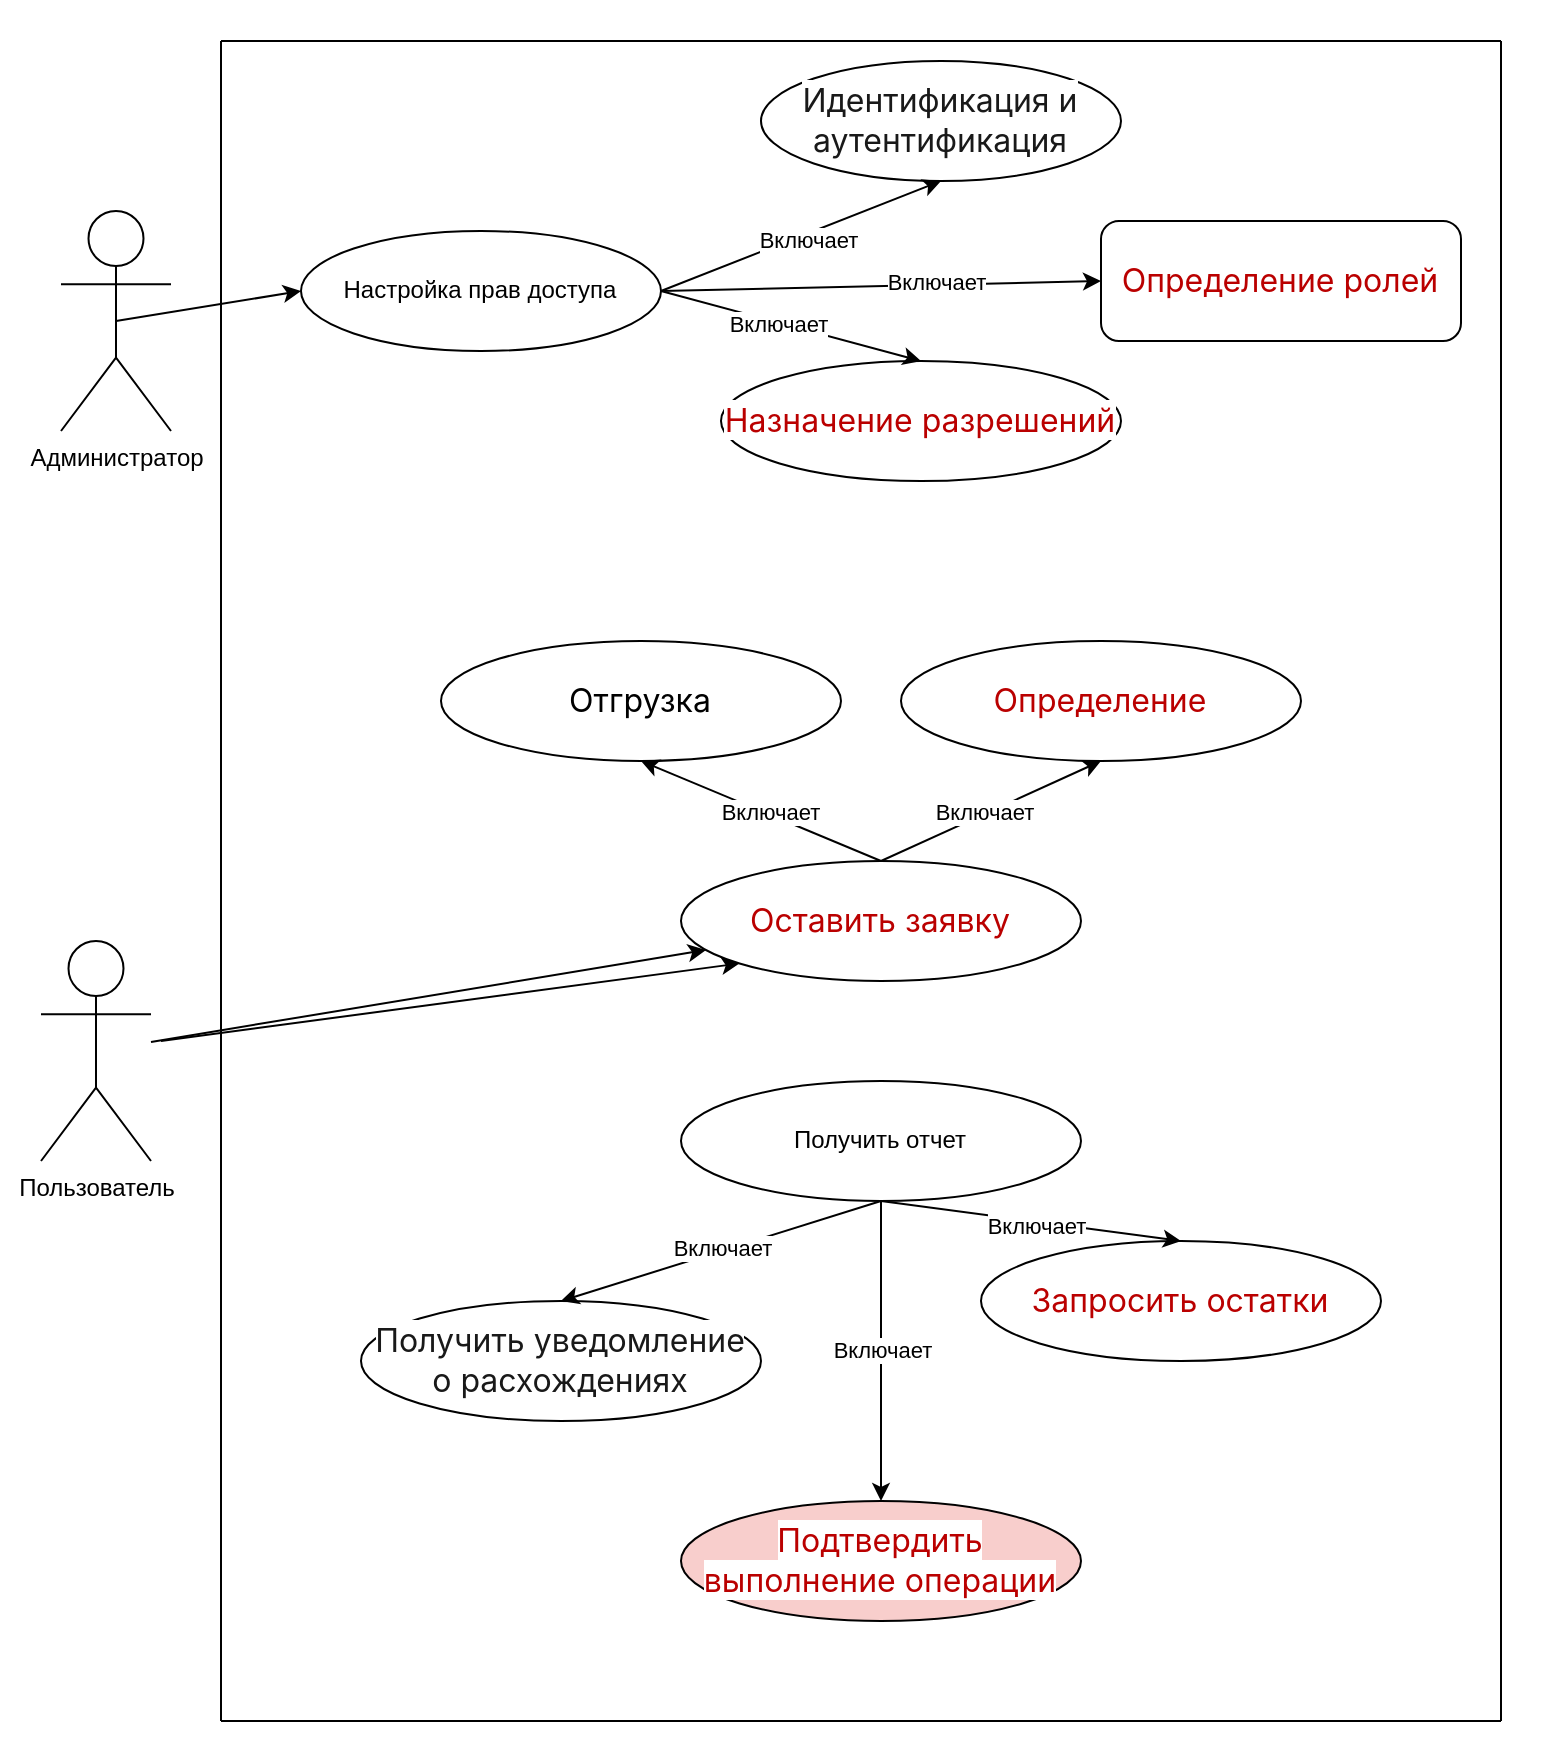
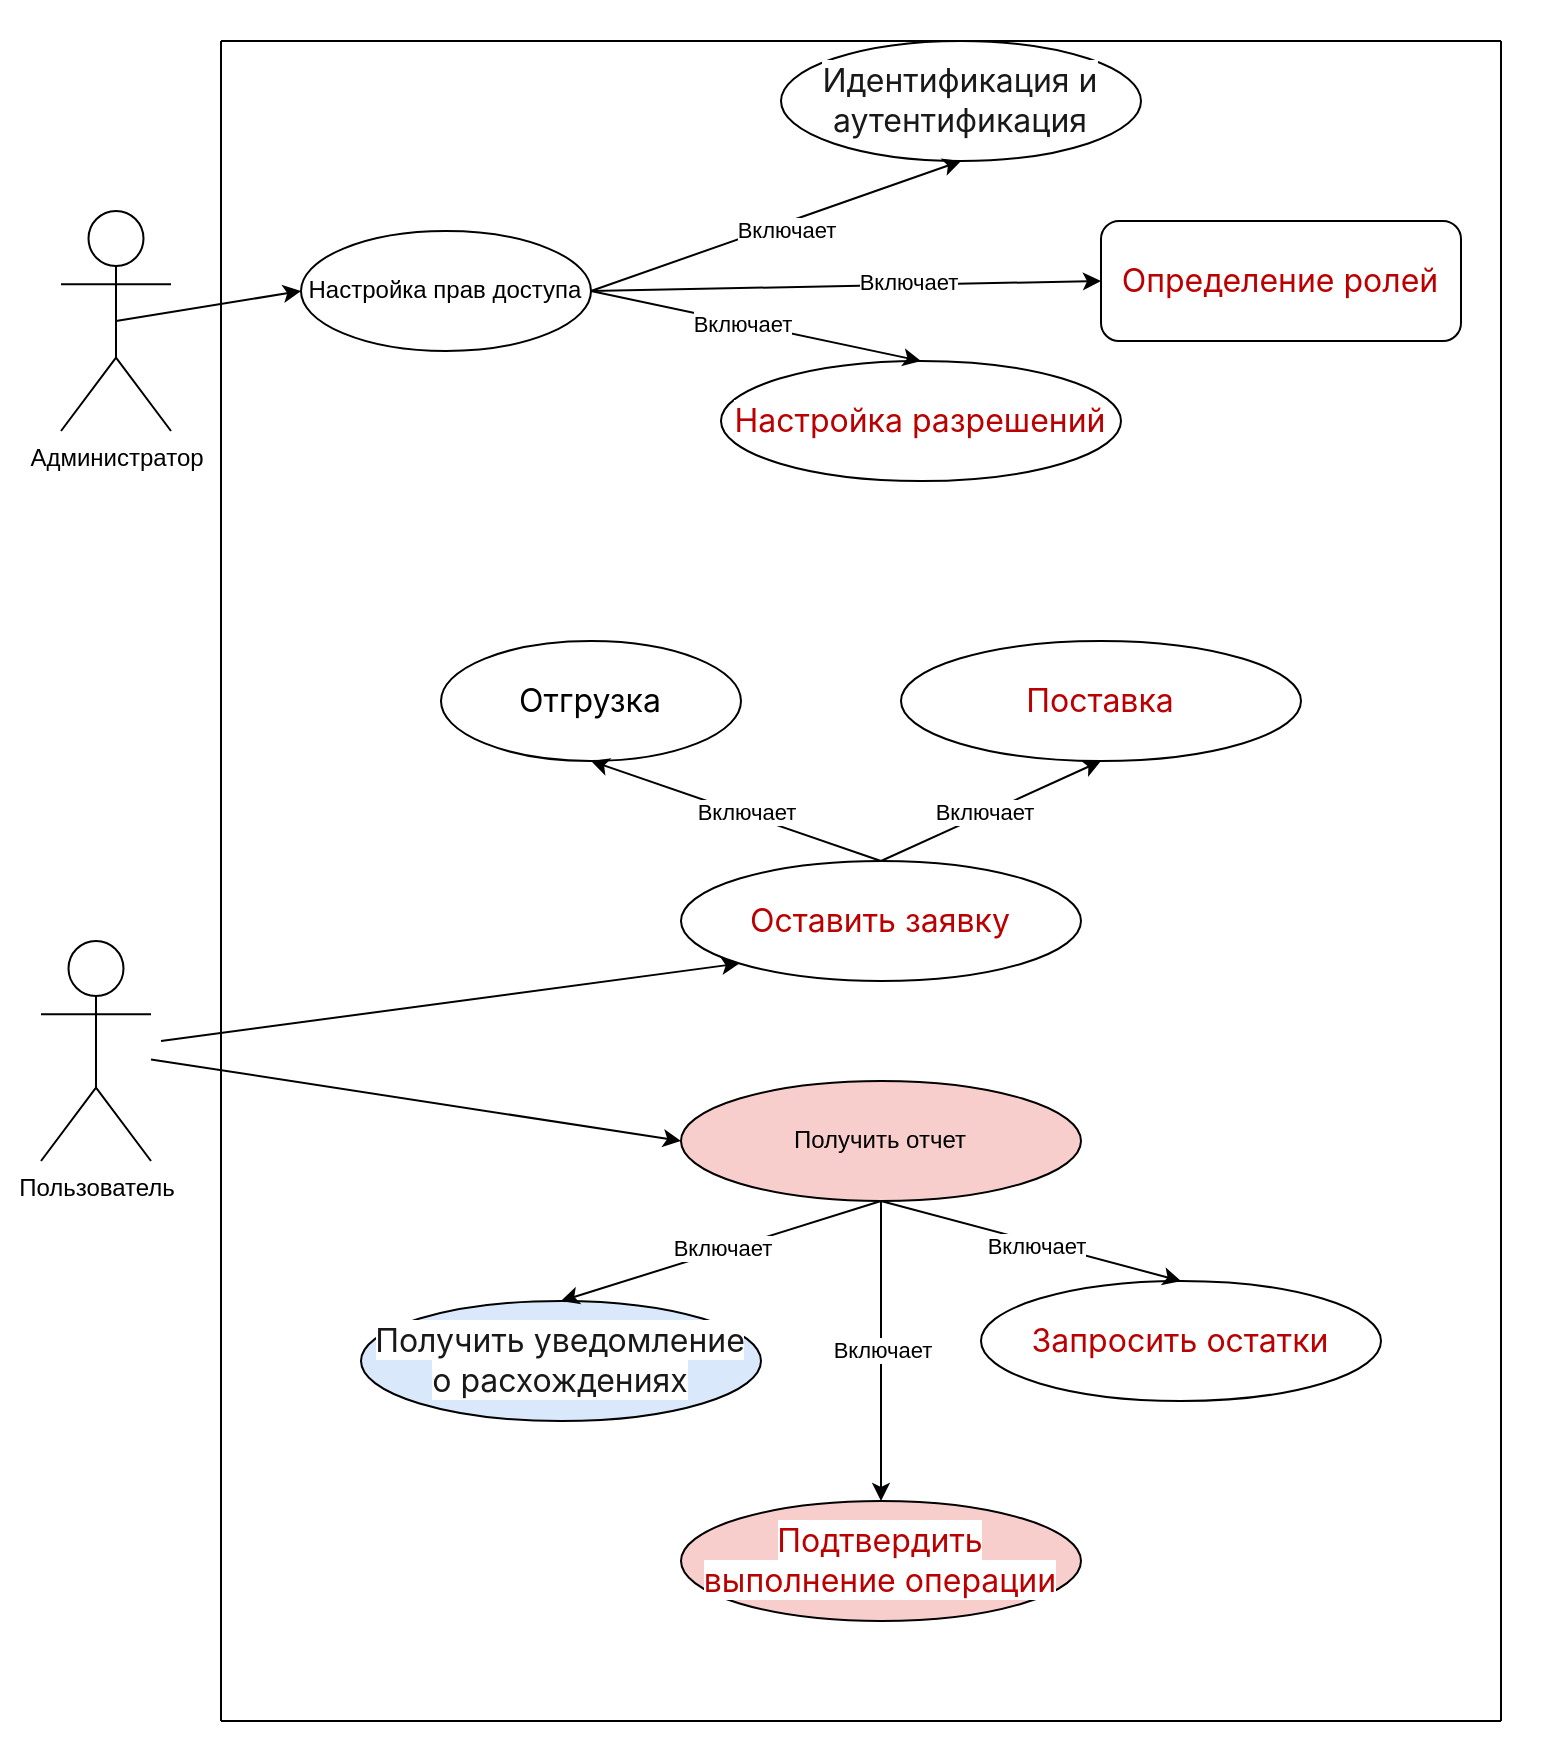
- <mxCell id="5" value="&lt;span style=&quot;color: rgba(0, 0, 0, 0.9); font-family: -apple-system, BlinkMacSystemFont, Arial, Helvetica, &amp;quot;Arial Unicode MS&amp;quot;, sans-serif; font-size: 16px; text-align: left; background-color: rgb(255, 255, 255);&quot;&gt;Идентификация и аутентификация&lt;/span&gt;" style="ellipse;whiteSpace=wrap;html=1;" vertex="1" parent="1"><mxGeometry x="380" y="30" width="180" height="60" as="geometry" /></mxCell>
+ <mxCell id="5" value="&lt;span style=&quot;color: rgba(0, 0, 0, 0.9); font-family: -apple-system, BlinkMacSystemFont, Arial, Helvetica, &amp;quot;Arial Unicode MS&amp;quot;, sans-serif; font-size: 16px; text-align: left; background-color: rgb(255, 255, 255);&quot;&gt;Идентификация и аутентификация&lt;/span&gt;" style="ellipse;whiteSpace=wrap;html=1;" vertex="1" parent="1"><mxGeometry x="390" y="20" width="180" height="60" as="geometry" /></mxCell>
- <mxCell id="4" value="Настройка прав доступа" style="ellipse;whiteSpace=wrap;html=1;" vertex="1" parent="1"><mxGeometry x="150" y="115" width="180" height="60" as="geometry" /></mxCell>
+ <mxCell id="4" value="Настройка прав доступа" style="ellipse;whiteSpace=wrap;html=1;" vertex="1" parent="1"><mxGeometry x="150" y="115" width="145" height="60" as="geometry" /></mxCell>
- <mxCell id="6" value="&lt;div style=&quot;text-align: left;&quot;&gt;&lt;font face=&quot;-apple-system, BlinkMacSystemFont, Arial, Helvetica, Arial Unicode MS, sans-serif&quot; color=&quot;rgba(0, 0, 0, 0.9)&quot;&gt;&lt;span style=&quot;font-size: 16px; background-color: rgb(255, 255, 255);&quot;&gt;Назначение разрешений&lt;/span&gt;&lt;/font&gt;&lt;/div&gt;" style="ellipse;whiteSpace=wrap;html=1;" vertex="1" parent="1"><mxGeometry x="360" y="180" width="200" height="60" as="geometry" /></mxCell>
+ <mxCell id="6" value="&lt;div style=&quot;text-align: left;&quot;&gt;&lt;font face=&quot;-apple-system, BlinkMacSystemFont, Arial, Helvetica, Arial Unicode MS, sans-serif&quot; color=&quot;rgba(0, 0, 0, 0.9)&quot;&gt;&lt;span style=&quot;font-size: 16px; background-color: rgb(255, 255, 255);&quot;&gt;Настройка разрешений&lt;/span&gt;&lt;/font&gt;&lt;/div&gt;" style="ellipse;whiteSpace=wrap;html=1;" vertex="1" parent="1"><mxGeometry x="360" y="180" width="200" height="60" as="geometry" /></mxCell>
- <mxCell id="28" value="&lt;font style=&quot;color: rgb(0, 0, 0);&quot; face=&quot;-apple-system, BlinkMacSystemFont, Arial, Helvetica, Arial Unicode MS, sans-serif&quot;&gt;&lt;span style=&quot;font-size: 16px; background-color: rgb(255, 255, 255);&quot;&gt;Отгрузка&lt;/span&gt;&lt;/font&gt;" style="ellipse;whiteSpace=wrap;html=1;" vertex="1" parent="1"><mxGeometry x="220" y="320" width="200" height="60" as="geometry" /></mxCell>
+ <mxCell id="28" value="&lt;font style=&quot;color: rgb(0, 0, 0);&quot; face=&quot;-apple-system, BlinkMacSystemFont, Arial, Helvetica, Arial Unicode MS, sans-serif&quot;&gt;&lt;span style=&quot;font-size: 16px; background-color: rgb(255, 255, 255);&quot;&gt;Отгрузка&lt;/span&gt;&lt;/font&gt;" style="ellipse;whiteSpace=wrap;html=1;" vertex="1" parent="1"><mxGeometry x="220" y="320" width="150" height="60" as="geometry" /></mxCell>
- <mxCell id="27" value="&lt;div style=&quot;text-align: left;&quot;&gt;&lt;font face=&quot;-apple-system, BlinkMacSystemFont, Arial, Helvetica, Arial Unicode MS, sans-serif&quot; color=&quot;rgba(0, 0, 0, 0.9)&quot;&gt;&lt;span style=&quot;font-size: 16px; background-color: rgb(255, 255, 255);&quot;&gt;Определение&lt;/span&gt;&lt;/font&gt;&lt;/div&gt;" style="ellipse;whiteSpace=wrap;html=1;" vertex="1" parent="1"><mxGeometry x="450" y="320" width="200" height="60" as="geometry" /></mxCell>
+ <mxCell id="27" value="&lt;div style=&quot;text-align: left;&quot;&gt;&lt;font face=&quot;-apple-system, BlinkMacSystemFont, Arial, Helvetica, Arial Unicode MS, sans-serif&quot; color=&quot;rgba(0, 0, 0, 0.9)&quot;&gt;&lt;span style=&quot;font-size: 16px; background-color: rgb(255, 255, 255);&quot;&gt;Поставка&lt;/span&gt;&lt;/font&gt;&lt;/div&gt;" style="ellipse;whiteSpace=wrap;html=1;" vertex="1" parent="1"><mxGeometry x="450" y="320" width="200" height="60" as="geometry" /></mxCell>
- <mxCell id="20" value="" style="endArrow=classic;html=1;rounded=0;" edge="1" parent="1" source="3" target="14"><mxGeometry width="50" height="50" relative="1" as="geometry"><mxPoint x="320" y="630" as="sourcePoint" /><mxPoint x="370" y="580" as="targetPoint" /></mxGeometry></mxCell>
+ <mxCell id="20" value="" style="endArrow=classic;html=1;rounded=0;entryX=0;entryY=0.5;entryDx=0;entryDy=0;" edge="1" parent="1" source="3" target="16"><mxGeometry width="50" height="50" relative="1" as="geometry"><mxPoint x="320" y="630" as="sourcePoint" /><mxPoint x="370" y="580" as="targetPoint" /></mxGeometry></mxCell>
- <mxCell id="16" value="&lt;div style=&quot;&quot;&gt;Получить отчет&lt;/div&gt;" style="ellipse;whiteSpace=wrap;html=1;align=center;" vertex="1" parent="1"><mxGeometry x="340" y="540" width="200" height="60" as="geometry" /></mxCell>
+ <mxCell id="16" value="&lt;div style=&quot;&quot;&gt;Получить отчет&lt;/div&gt;" style="ellipse;whiteSpace=wrap;html=1;align=center;fillColor=#f8cecc;" vertex="1" parent="1"><mxGeometry x="340" y="540" width="200" height="60" as="geometry" /></mxCell>
- <mxCell id="18" value="&lt;div style=&quot;text-align: left;&quot;&gt;&lt;font face=&quot;-apple-system, BlinkMacSystemFont, Arial, Helvetica, Arial Unicode MS, sans-serif&quot; color=&quot;rgba(0, 0, 0, 0.9)&quot;&gt;&lt;span style=&quot;font-size: 16px; background-color: rgb(255, 255, 255);&quot;&gt;Запросить остатки&lt;/span&gt;&lt;/font&gt;&lt;/div&gt;" style="ellipse;whiteSpace=wrap;html=1;" vertex="1" parent="1"><mxGeometry x="490" y="620" width="200" height="60" as="geometry" /></mxCell>
+ <mxCell id="18" value="&lt;div style=&quot;text-align: left;&quot;&gt;&lt;font face=&quot;-apple-system, BlinkMacSystemFont, Arial, Helvetica, Arial Unicode MS, sans-serif&quot; color=&quot;rgba(0, 0, 0, 0.9)&quot;&gt;&lt;span style=&quot;font-size: 16px; background-color: rgb(255, 255, 255);&quot;&gt;Запросить остатки&lt;/span&gt;&lt;/font&gt;&lt;/div&gt;" style="ellipse;whiteSpace=wrap;html=1;" vertex="1" parent="1"><mxGeometry x="490" y="640" width="200" height="60" as="geometry" /></mxCell>
- <mxCell id="15" value="&lt;div style=&quot;&quot;&gt;&lt;span style=&quot;color: rgba(0, 0, 0, 0.9); font-family: -apple-system, BlinkMacSystemFont, Arial, Helvetica, &amp;quot;Arial Unicode MS&amp;quot;, sans-serif; font-size: 16px; background-color: rgb(255, 255, 255);&quot;&gt;Получить уведомление о расхождениях&lt;/span&gt;&lt;/div&gt;" style="ellipse;whiteSpace=wrap;html=1;align=center;" vertex="1" parent="1"><mxGeometry x="180" y="650" width="200" height="60" as="geometry" /></mxCell>
+ <mxCell id="15" value="&lt;div style=&quot;&quot;&gt;&lt;span style=&quot;color: rgba(0, 0, 0, 0.9); font-family: -apple-system, BlinkMacSystemFont, Arial, Helvetica, &amp;quot;Arial Unicode MS&amp;quot;, sans-serif; font-size: 16px; background-color: rgb(255, 255, 255);&quot;&gt;Получить уведомление о расхождениях&lt;/span&gt;&lt;/div&gt;" style="ellipse;whiteSpace=wrap;html=1;align=center;fillColor=#dae8fc;" vertex="1" parent="1"><mxGeometry x="180" y="650" width="200" height="60" as="geometry" /></mxCell>
